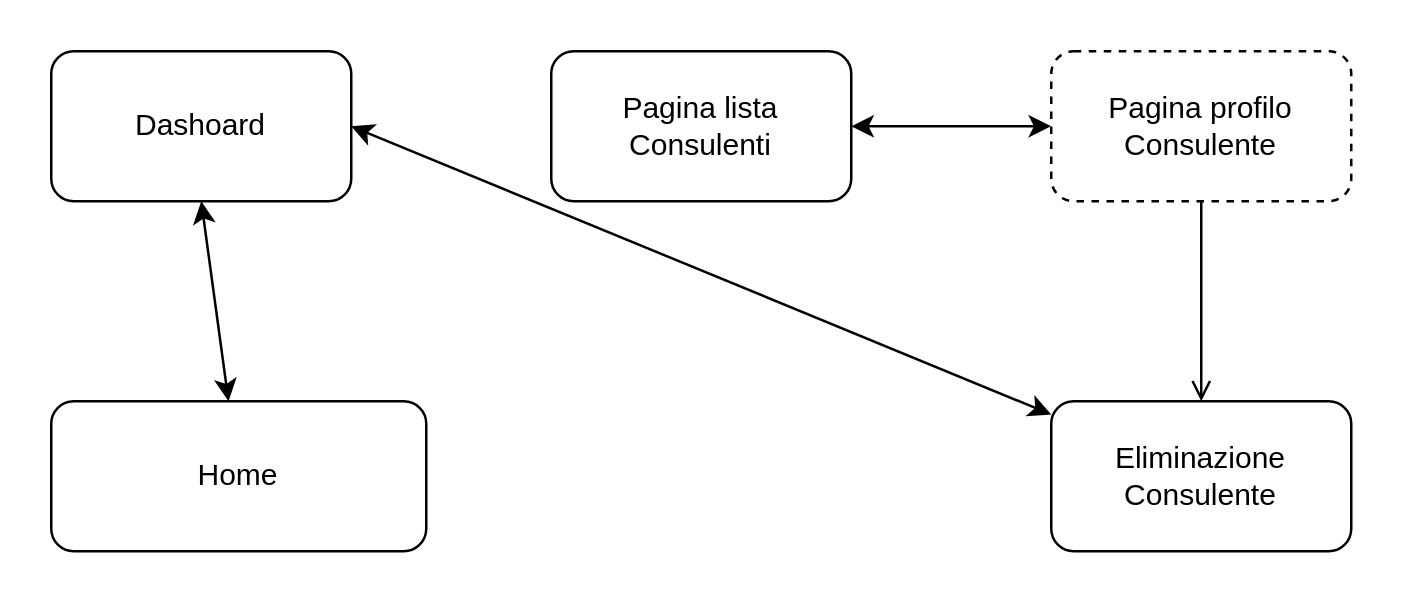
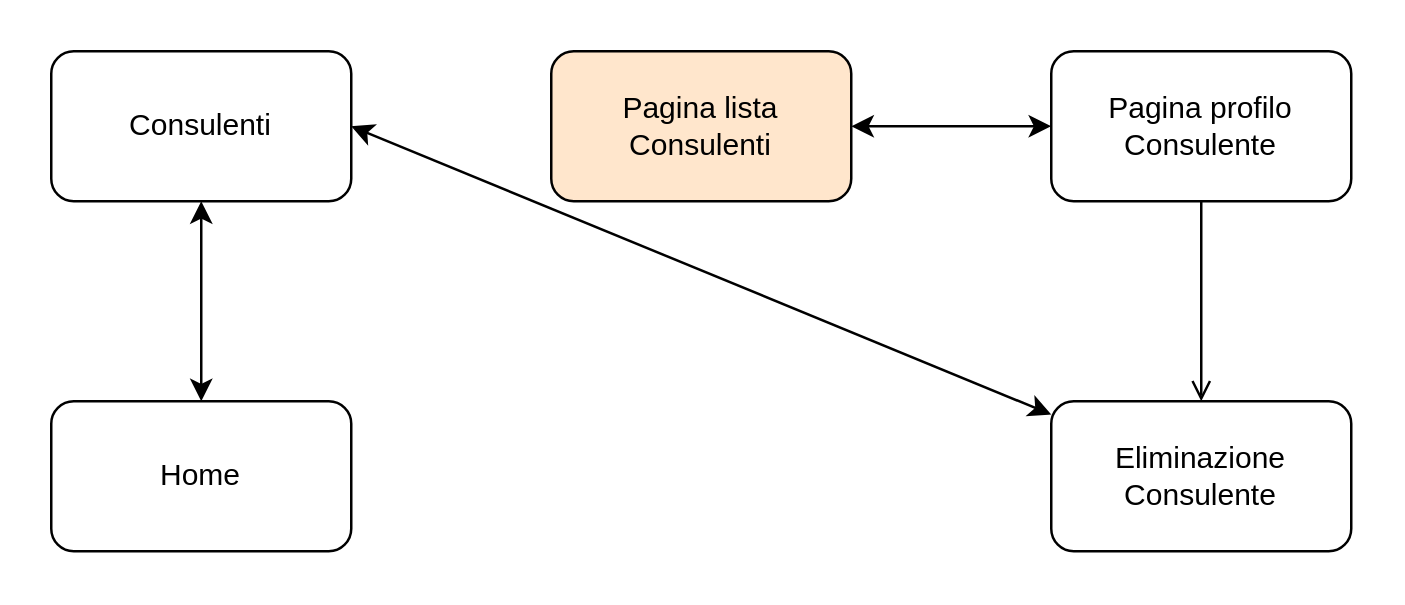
- <mxCell id="3" value="Dashoard" style="whiteSpace=wrap;html=1;rounded=1;" parent="1" vertex="1"><mxGeometry x="20" y="20" width="120" height="60" as="geometry" /></mxCell>
+ <mxCell id="3" value="Consulenti" style="whiteSpace=wrap;html=1;rounded=1;" parent="1" vertex="1"><mxGeometry x="20" y="20" width="120" height="60" as="geometry" /></mxCell>
- <mxCell id="4" value="Pagina lista Consulenti" style="whiteSpace=wrap;html=1;rounded=1;" parent="1" vertex="1"><mxGeometry x="220" y="20" width="120" height="60" as="geometry" /></mxCell>
+ <mxCell id="4" value="Pagina lista Consulenti" style="whiteSpace=wrap;html=1;rounded=1;fillColor=#ffe6cc;" parent="1" vertex="1"><mxGeometry x="220" y="20" width="120" height="60" as="geometry" /></mxCell>
- <mxCell id="9" value="Pagina profilo Consulente" style="whiteSpace=wrap;html=1;rounded=1;dashed=1;" vertex="1" parent="1"><mxGeometry x="420" y="20" width="120" height="60" as="geometry" /></mxCell>
+ <mxCell id="9" value="Pagina profilo Consulente" style="whiteSpace=wrap;html=1;rounded=1;" vertex="1" parent="1"><mxGeometry x="420" y="20" width="120" height="60" as="geometry" /></mxCell>
- <mxCell id="2" value="Home" style="rounded=1;whiteSpace=wrap;html=1;" parent="1" vertex="1"><mxGeometry x="20" y="160" width="150" height="60" as="geometry" /></mxCell>
+ <mxCell id="2" value="Home" style="rounded=1;whiteSpace=wrap;html=1;" parent="1" vertex="1"><mxGeometry x="20" y="160" width="120" height="60" as="geometry" /></mxCell>
